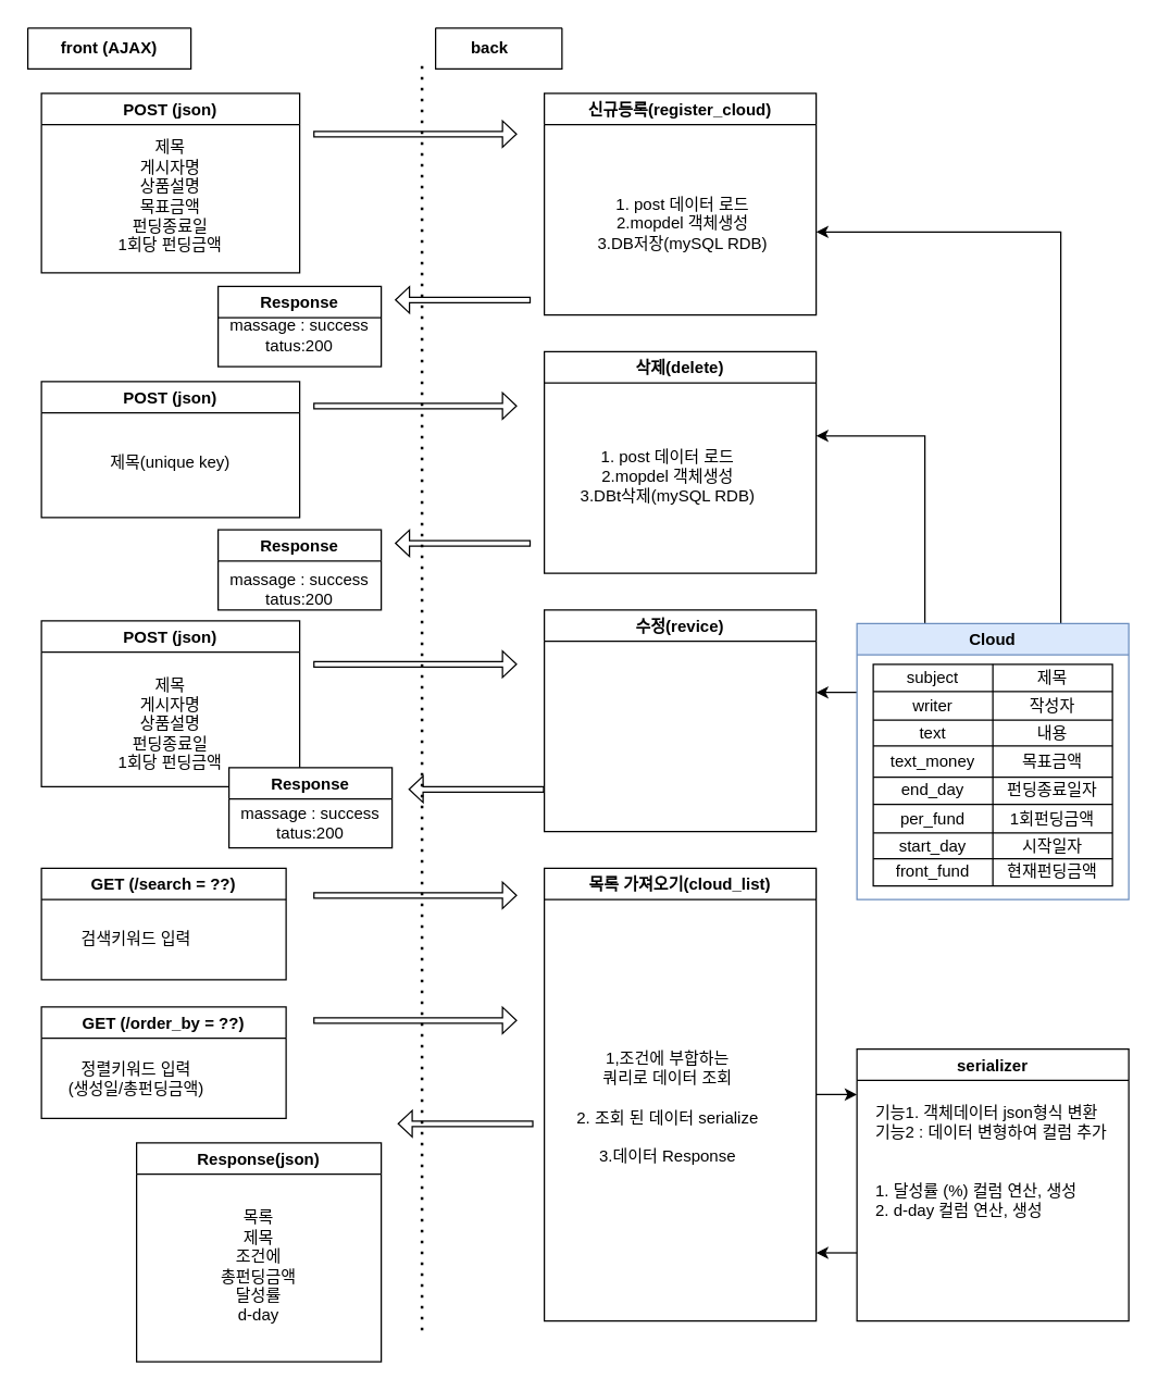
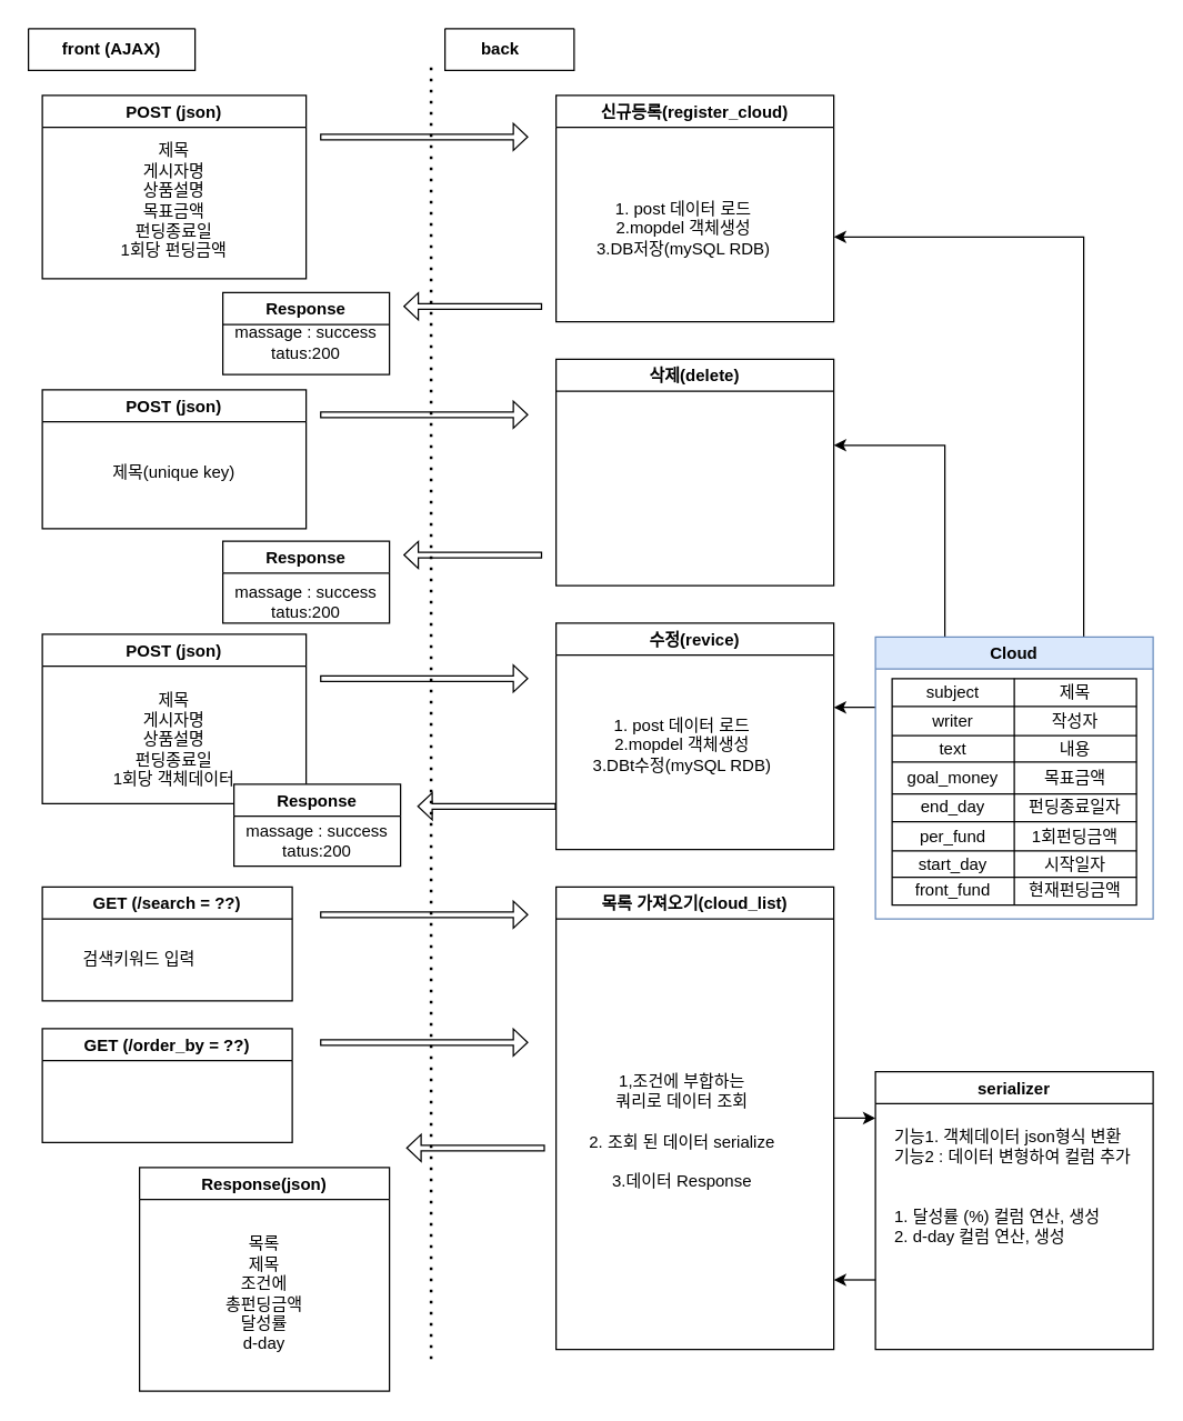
- <mxCell id="33" value="1. post 데이터 로드&lt;br&gt;2.mopdel 객체생성&lt;br&gt;3.DB저장(mySQL RDB)" style="text;html=1;strokeColor=none;fillColor=none;align=center;verticalAlign=middle;whiteSpace=wrap;rounded=0;" vertex="1" parent="32"><mxGeometry x="24" y="42" width="156" height="108" as="geometry" /></mxCell>
+ <mxCell id="33" value="1. post 데이터 로드&lt;br&gt;2.mopdel 객체생성&lt;br&gt;3.DB저장(mySQL RDB)" style="text;html=1;strokeColor=none;fillColor=none;align=center;verticalAlign=middle;whiteSpace=wrap;rounded=0;" vertex="1" parent="32"><mxGeometry x="14" y="42" width="156" height="108" as="geometry" /></mxCell>
- <mxCell id="35" value="1. post 데이터 로드&lt;br&gt;2.mopdel 객체생성&lt;br&gt;3.DBt삭제(mySQL RDB)" style="text;html=1;strokeColor=none;fillColor=none;align=center;verticalAlign=middle;whiteSpace=wrap;rounded=0;" vertex="1" parent="34"><mxGeometry x="13" y="37.5" width="156" height="108" as="geometry" /></mxCell>
- <mxCell id="57" value="제목&lt;br&gt;게시자명&lt;br&gt;상품설명&lt;br&gt;펀딩종료일&lt;br&gt;1회당 펀딩금액" style="text;html=1;strokeColor=none;fillColor=none;align=center;verticalAlign=middle;whiteSpace=wrap;rounded=0;" vertex="1" parent="56"><mxGeometry y="32" width="190" height="88" as="geometry" /></mxCell>
+ <mxCell id="57" value="제목&lt;br&gt;게시자명&lt;br&gt;상품설명&lt;br&gt;펀딩종료일&lt;br&gt;1회당 객체데이터" style="text;html=1;strokeColor=none;fillColor=none;align=center;verticalAlign=middle;whiteSpace=wrap;rounded=0;" vertex="1" parent="56"><mxGeometry y="32" width="190" height="88" as="geometry" /></mxCell>
+ <mxCell id="37" value="1. post 데이터 로드&lt;br&gt;2.mopdel 객체생성&lt;br&gt;3.DBt수정(mySQL RDB)" style="text;html=1;strokeColor=none;fillColor=none;align=center;verticalAlign=middle;whiteSpace=wrap;rounded=0;" vertex="1" parent="36"><mxGeometry x="13" y="33.5" width="156" height="108" as="geometry" /></mxCell>
- <mxCell id="18" value="text_money" style="shape=partialRectangle;html=1;whiteSpace=wrap;connectable=0;fillColor=none;top=0;left=0;bottom=0;right=0;overflow=hidden;" vertex="1" parent="17"><mxGeometry width="88" height="23" as="geometry"><mxRectangle width="88" height="23" as="alternateBounds" /></mxGeometry></mxCell>
+ <mxCell id="18" value="goal_money" style="shape=partialRectangle;html=1;whiteSpace=wrap;connectable=0;fillColor=none;top=0;left=0;bottom=0;right=0;overflow=hidden;" vertex="1" parent="17"><mxGeometry width="88" height="23" as="geometry"><mxRectangle width="88" height="23" as="alternateBounds" /></mxGeometry></mxCell>
- <mxCell id="67" value="정렬키워드 입력&lt;br&gt;(생성일/총펀딩금액)" style="text;html=1;strokeColor=none;fillColor=none;align=center;verticalAlign=middle;whiteSpace=wrap;rounded=0;" vertex="1" parent="66"><mxGeometry y="24" width="140" height="58" as="geometry" /></mxCell>
